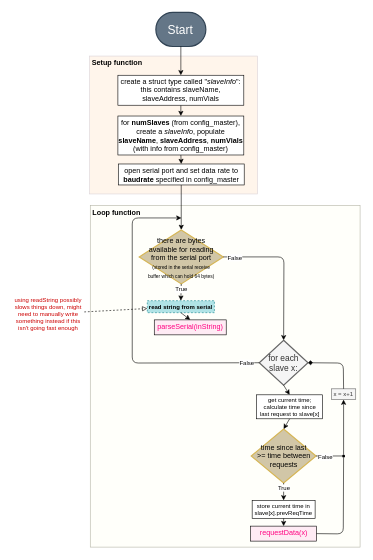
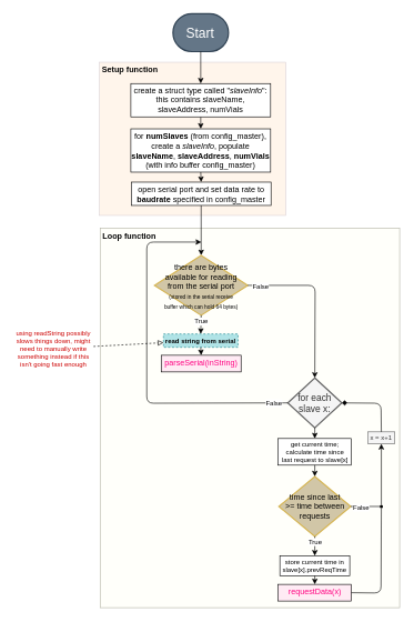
- <mxCell id="36" value="for &lt;b&gt;numSlaves &lt;/b&gt;(from config_master),&lt;br&gt;create a &lt;i&gt;slaveInfo&lt;/i&gt;, populate&lt;br&gt;&lt;b&gt;slaveName&lt;/b&gt;, &lt;b&gt;slaveAddress&lt;/b&gt;, &lt;b&gt;numVials&lt;br&gt;&lt;/b&gt;(with info from config_master)" style="rounded=0;whiteSpace=wrap;html=1;fontSize=12;" parent="1" vertex="1"><mxGeometry x="196.09" y="193" width="210" height="65" as="geometry" /></mxCell>
+ <mxCell id="36" value="for &lt;b&gt;numSlaves &lt;/b&gt;(from config_master),&lt;br&gt;create a &lt;i&gt;slaveInfo&lt;/i&gt;, populate&lt;br&gt;&lt;b&gt;slaveName&lt;/b&gt;, &lt;b&gt;slaveAddress&lt;/b&gt;, &lt;b&gt;numVials&lt;br&gt;&lt;/b&gt;(with info buffer config_master)" style="rounded=0;whiteSpace=wrap;html=1;fontSize=12;" parent="1" vertex="1"><mxGeometry x="196.09" y="193" width="210" height="65" as="geometry" /></mxCell>
- <mxCell id="31" value="parseSerial(inString)" style="html=1;dashed=0;whitespace=wrap;strokeWidth=1;fontSize=12;whiteSpace=wrap;spacingLeft=2;spacingBottom=5;spacingTop=4;spacingRight=2;fillColor=#FFEBF4;fontColor=#FF0080;" parent="1" vertex="1"><mxGeometry x="256.74" y="533" width="120" height="25" as="geometry" /></mxCell>
+ <mxCell id="31" value="parseSerial(inString)" style="html=1;dashed=0;whitespace=wrap;strokeWidth=1;fontSize=12;whiteSpace=wrap;spacingLeft=2;spacingBottom=5;spacingTop=4;spacingRight=2;fillColor=#FFEBF4;fontColor=#FF0080;" parent="1" vertex="1"><mxGeometry x="241.74" y="533" width="120" height="25" as="geometry" /></mxCell>
- <mxCell id="27" value="get current time; calculate time since last request to slave[x]" style="html=1;dashed=0;whitespace=wrap;strokeWidth=1;fontSize=10;whiteSpace=wrap;spacingLeft=2;spacingBottom=5;spacingTop=4;spacingRight=2;" parent="1" vertex="1"><mxGeometry x="427.51" y="658" width="110" height="40" as="geometry" /></mxCell>
+ <mxCell id="27" value="get current time; calculate time since last request to slave[x]" style="html=1;dashed=0;whitespace=wrap;strokeWidth=1;fontSize=10;whiteSpace=wrap;spacingLeft=2;spacingBottom=5;spacingTop=4;spacingRight=2;" parent="1" vertex="1"><mxGeometry x="417.51" y="658" width="110" height="40" as="geometry" /></mxCell>
